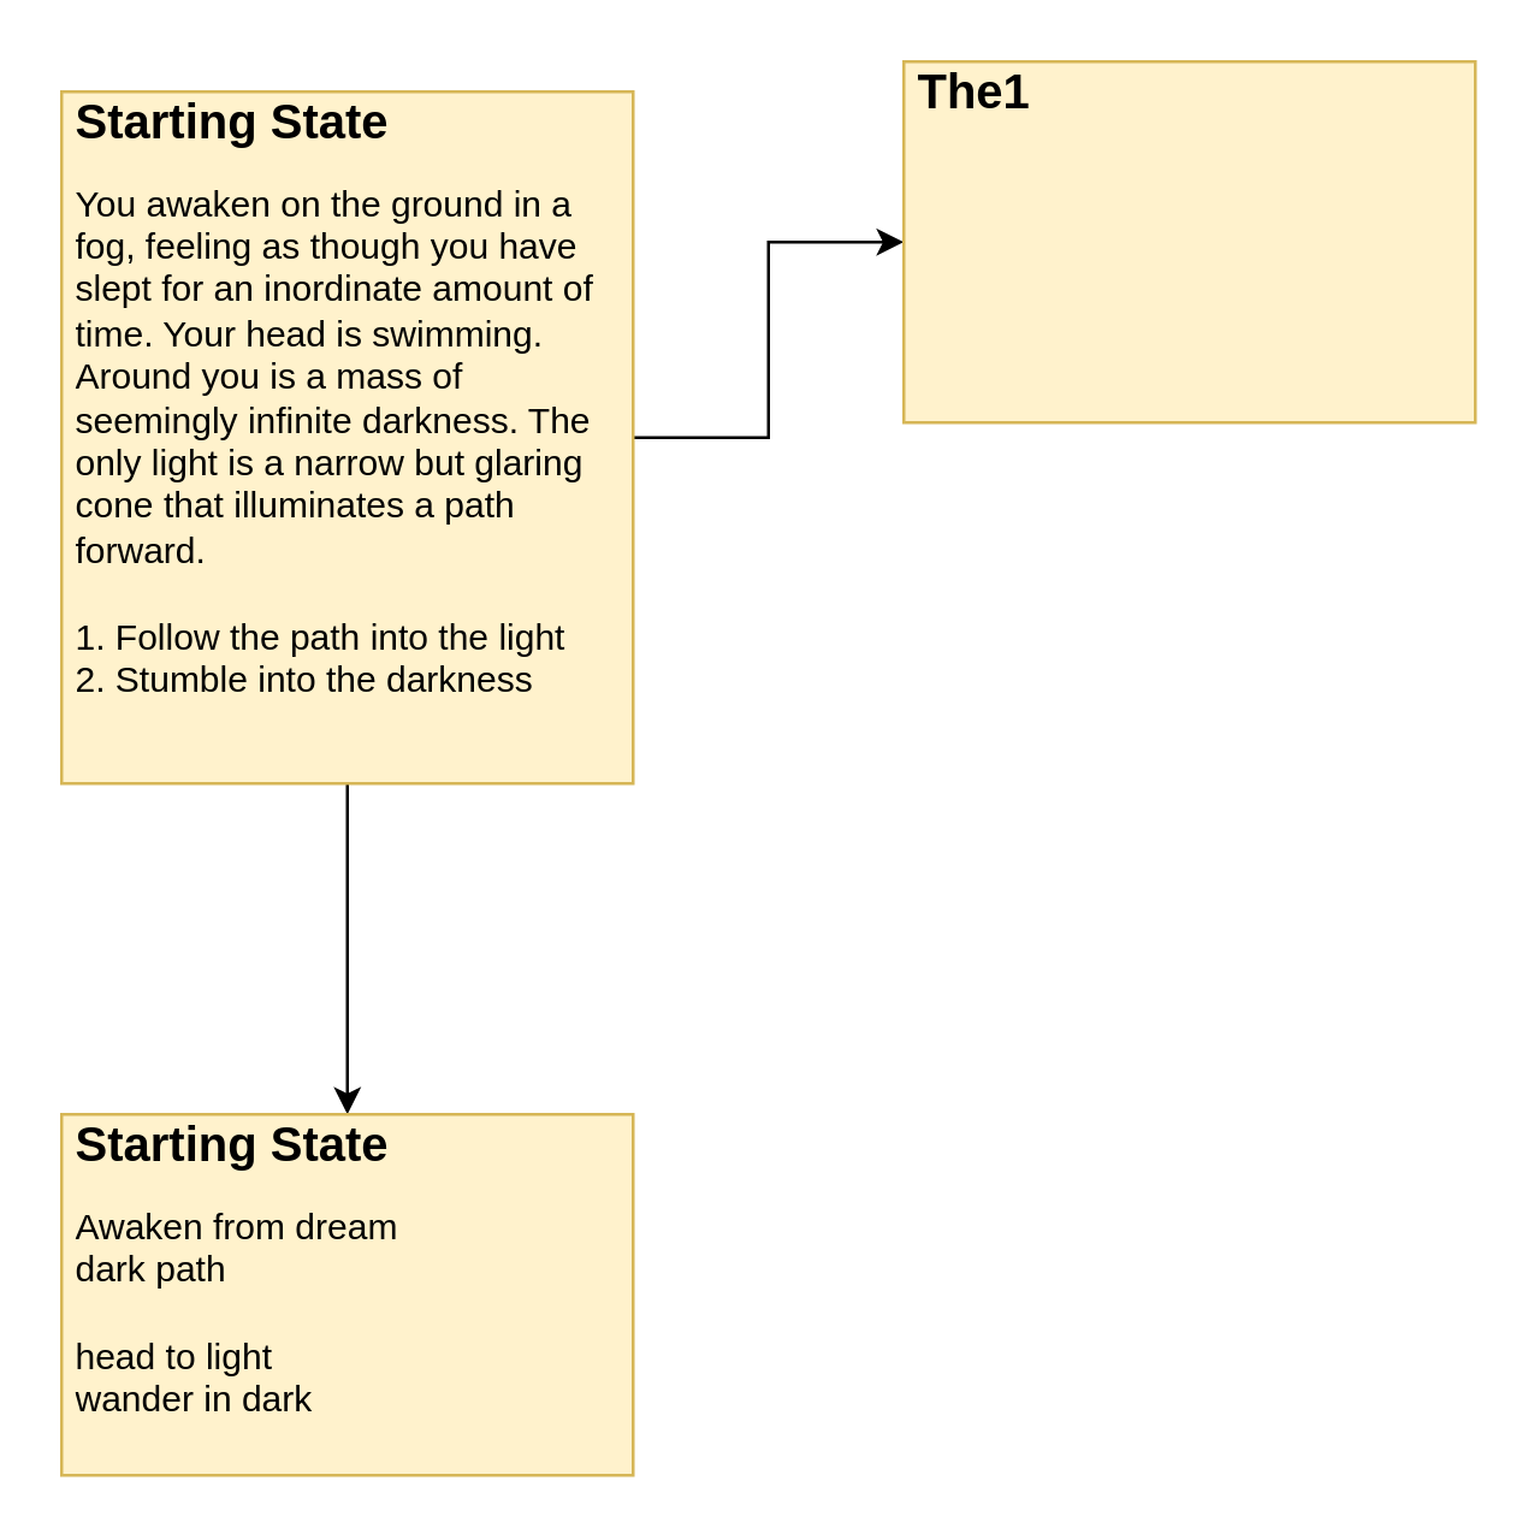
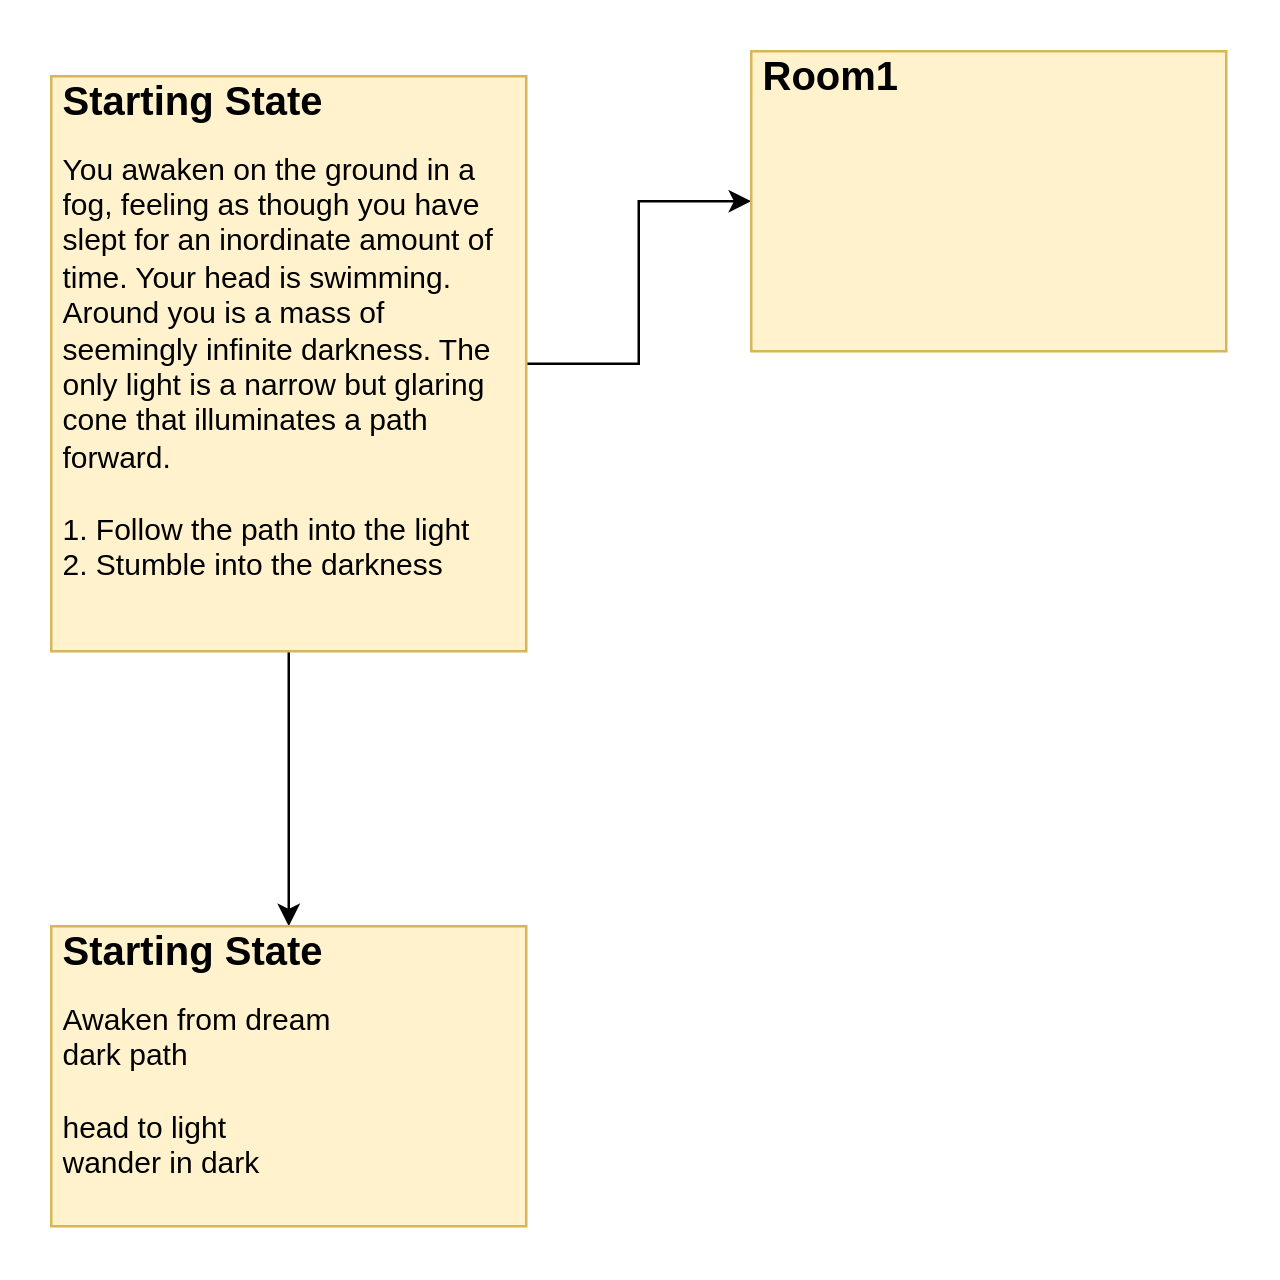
- <mxCell id="5" value="&lt;h1 style=&quot;font-size: 16px&quot;&gt;The1&lt;/h1&gt;&lt;div&gt;&lt;br&gt;&lt;/div&gt;" style="text;html=1;strokeColor=#d6b656;fillColor=#fff2cc;spacing=5;spacingTop=-20;whiteSpace=wrap;overflow=hidden;rounded=0;comic=0;glass=0;labelBorderColor=none;perimeterSpacing=0;" parent="1" vertex="1"><mxGeometry x="300" y="20" width="190" height="120" as="geometry" /></mxCell>
+ <mxCell id="5" value="&lt;h1 style=&quot;font-size: 16px&quot;&gt;Room1&lt;/h1&gt;&lt;div&gt;&lt;br&gt;&lt;/div&gt;" style="text;html=1;strokeColor=#d6b656;fillColor=#fff2cc;spacing=5;spacingTop=-20;whiteSpace=wrap;overflow=hidden;rounded=0;comic=0;glass=0;labelBorderColor=none;perimeterSpacing=0;" parent="1" vertex="1"><mxGeometry x="300" y="20" width="190" height="120" as="geometry" /></mxCell>
